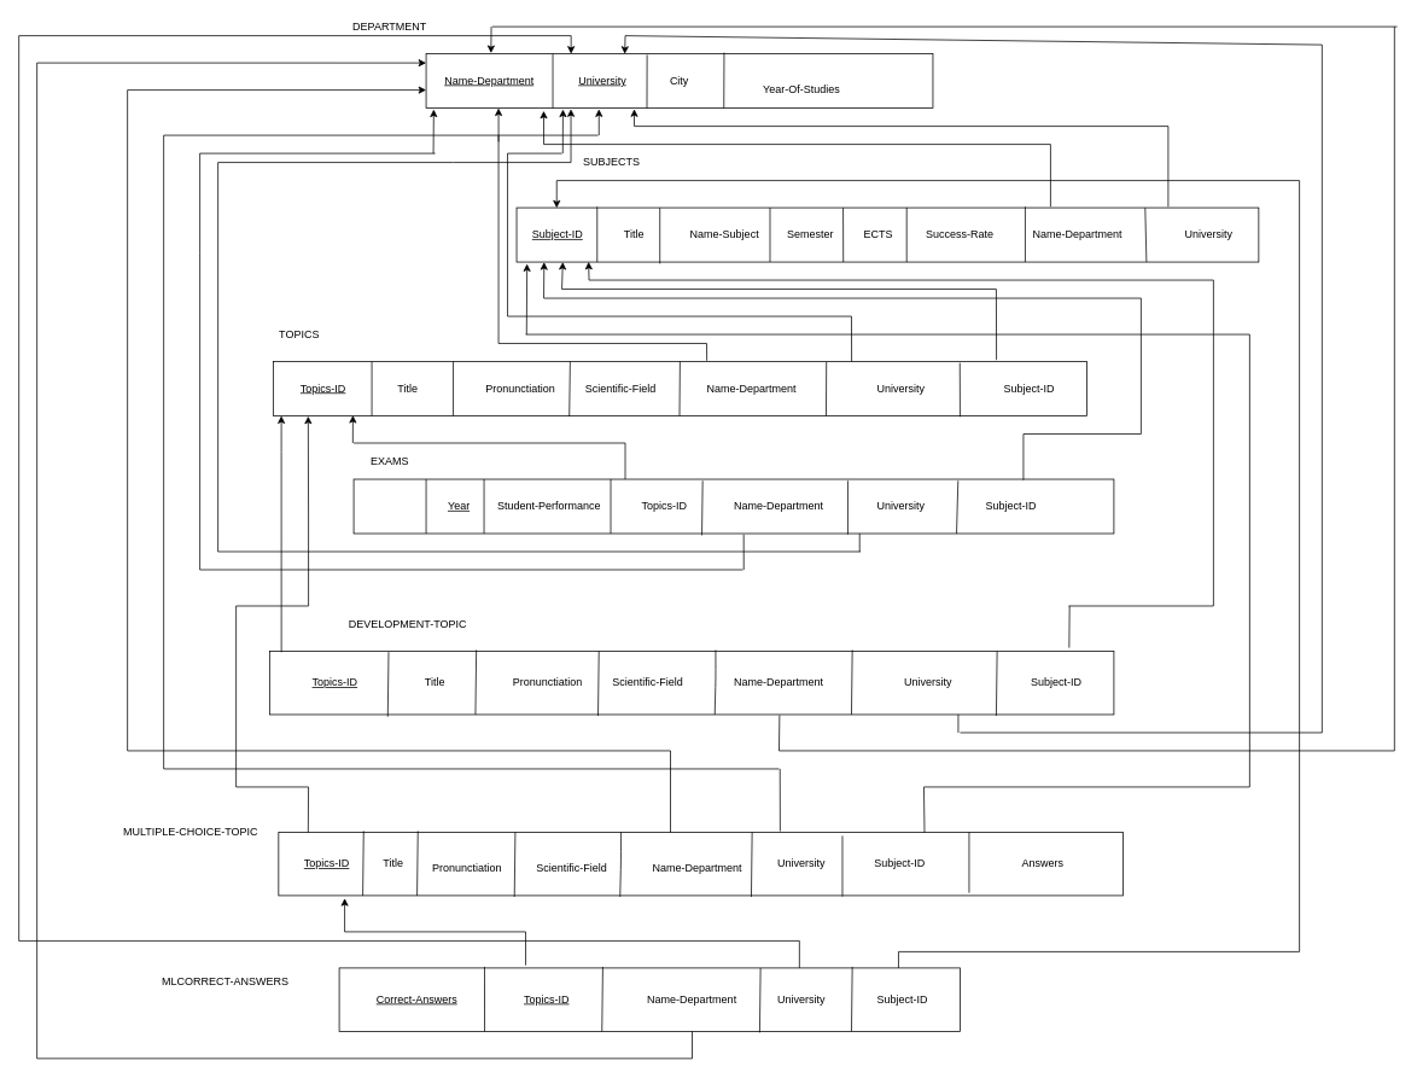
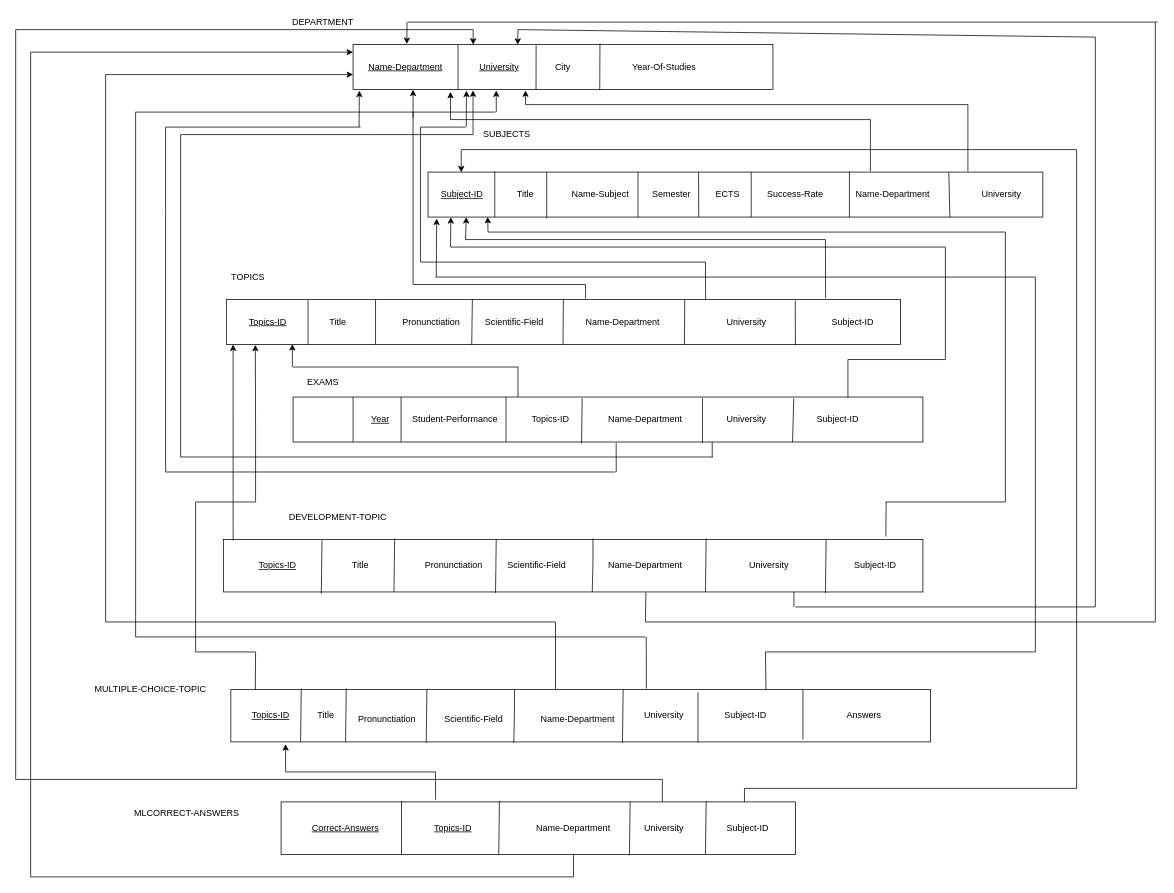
- <mxCell id="6" value="Year-Of-Studies" style="text;html=1;strokeColor=none;fillColor=none;align=center;verticalAlign=middle;whiteSpace=wrap;rounded=0;" vertex="1" parent="1"><mxGeometry x="810" y="89" width="150" height="20" as="geometry" /></mxCell>
+ <mxCell id="6" value="Year-Of-Studies" style="text;html=1;strokeColor=none;fillColor=none;align=center;verticalAlign=middle;whiteSpace=wrap;rounded=0;" vertex="1" parent="1"><mxGeometry x="810" y="79" width="150" height="20" as="geometry" /></mxCell>
- <mxCell id="120" value="MULTIPLE-CHOICE-TOPIC" style="text;html=1;strokeColor=none;fillColor=none;align=center;verticalAlign=middle;whiteSpace=wrap;rounded=0;" vertex="1" parent="1"><mxGeometry x="120" y="909" width="180" height="20" as="geometry" /></mxCell>
+ <mxCell id="120" value="MULTIPLE-CHOICE-TOPIC" style="text;html=1;strokeColor=none;fillColor=none;align=center;verticalAlign=middle;whiteSpace=wrap;rounded=0;" vertex="1" parent="1"><mxGeometry x="110" y="909" width="180" height="20" as="geometry" /></mxCell>
